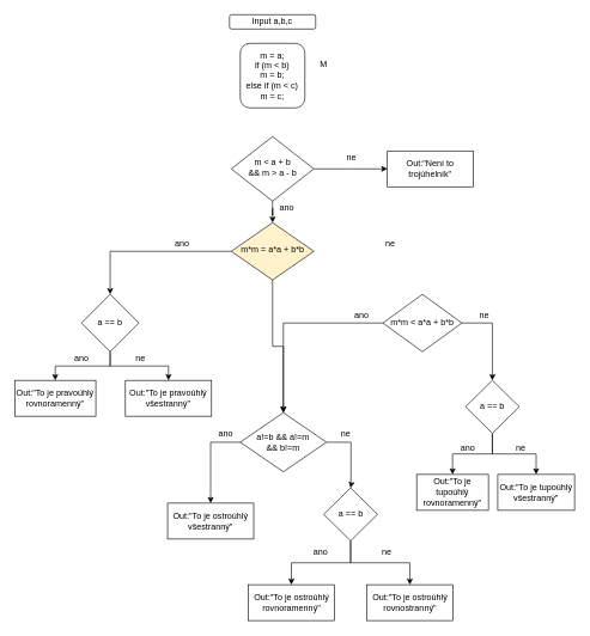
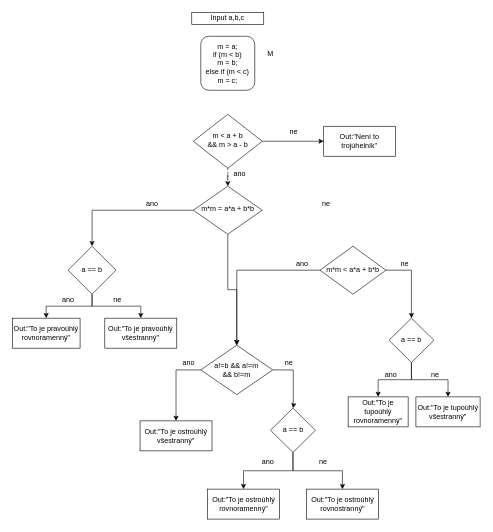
- <mxCell id="2" value="Input a,b,c" style="rounded=1;whiteSpace=wrap;html=1;fontSize=12;glass=0;strokeWidth=1;shadow=0;" parent="1" vertex="1"><mxGeometry x="319.25" y="20" width="120" height="20" as="geometry" /></mxCell>
+ <mxCell id="2" value="Input a,b,c" style="whiteSpace=wrap;html=1;fontSize=12;glass=0;strokeWidth=1;shadow=0;rounded=0;" parent="1" vertex="1"><mxGeometry x="319.25" y="20" width="120" height="20" as="geometry" /></mxCell>
- <mxCell id="4" style="edgeStyle=orthogonalEdgeStyle;rounded=0;orthogonalLoop=1;jettySize=auto;html=1;exitX=0.5;exitY=1;exitDx=0;exitDy=0;" parent="1" source="5" target="10" edge="1"><mxGeometry relative="1" as="geometry" /></mxCell>
+ <mxCell id="4" style="edgeStyle=orthogonalEdgeStyle;rounded=0;orthogonalLoop=1;jettySize=auto;html=1;exitX=0.5;exitY=1;exitDx=0;exitDy=0;dashed=1;" parent="1" source="5" target="10" edge="1"><mxGeometry relative="1" as="geometry" /></mxCell>
- <mxCell id="10" value="m*m = a*a + b*b " style="rhombus;whiteSpace=wrap;html=1;shadow=0;fontFamily=Helvetica;fontSize=12;align=center;strokeWidth=1;spacing=6;spacingTop=-4;fillColor=#fff2cc;" parent="1" vertex="1"><mxGeometry x="321.75" y="310" width="115" height="80" as="geometry" /></mxCell>
+ <mxCell id="10" value="m*m = a*a + b*b " style="rhombus;whiteSpace=wrap;html=1;shadow=0;fontFamily=Helvetica;fontSize=12;align=center;strokeWidth=1;spacing=6;spacingTop=-4;" parent="1" vertex="1"><mxGeometry x="321.75" y="310" width="115" height="80" as="geometry" /></mxCell>
